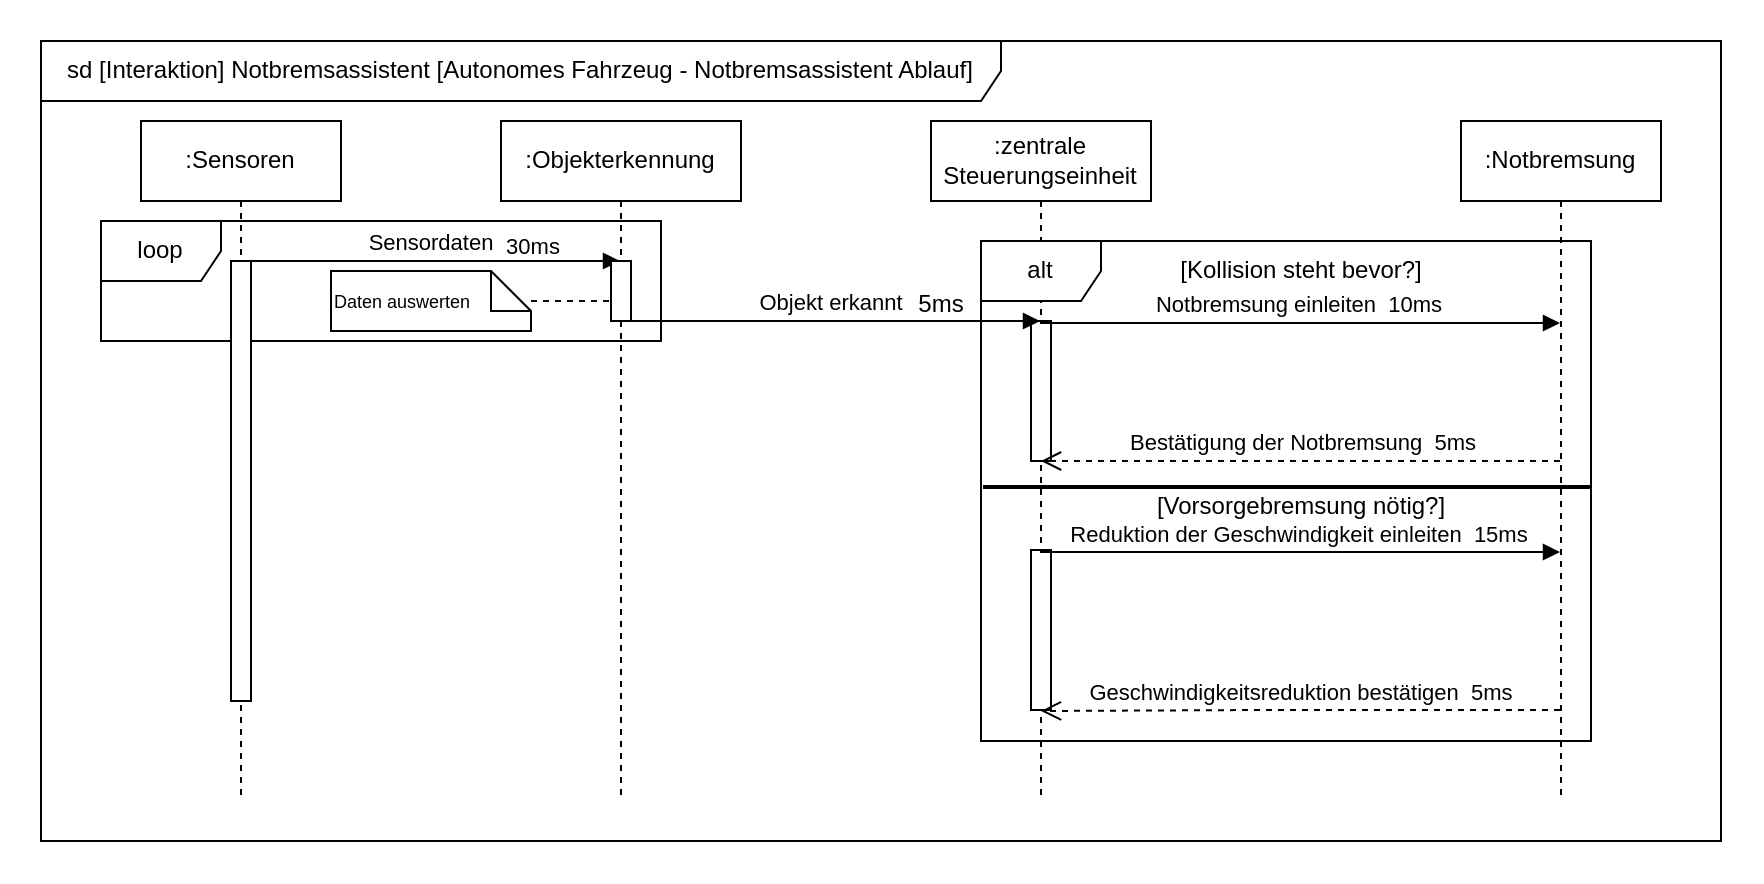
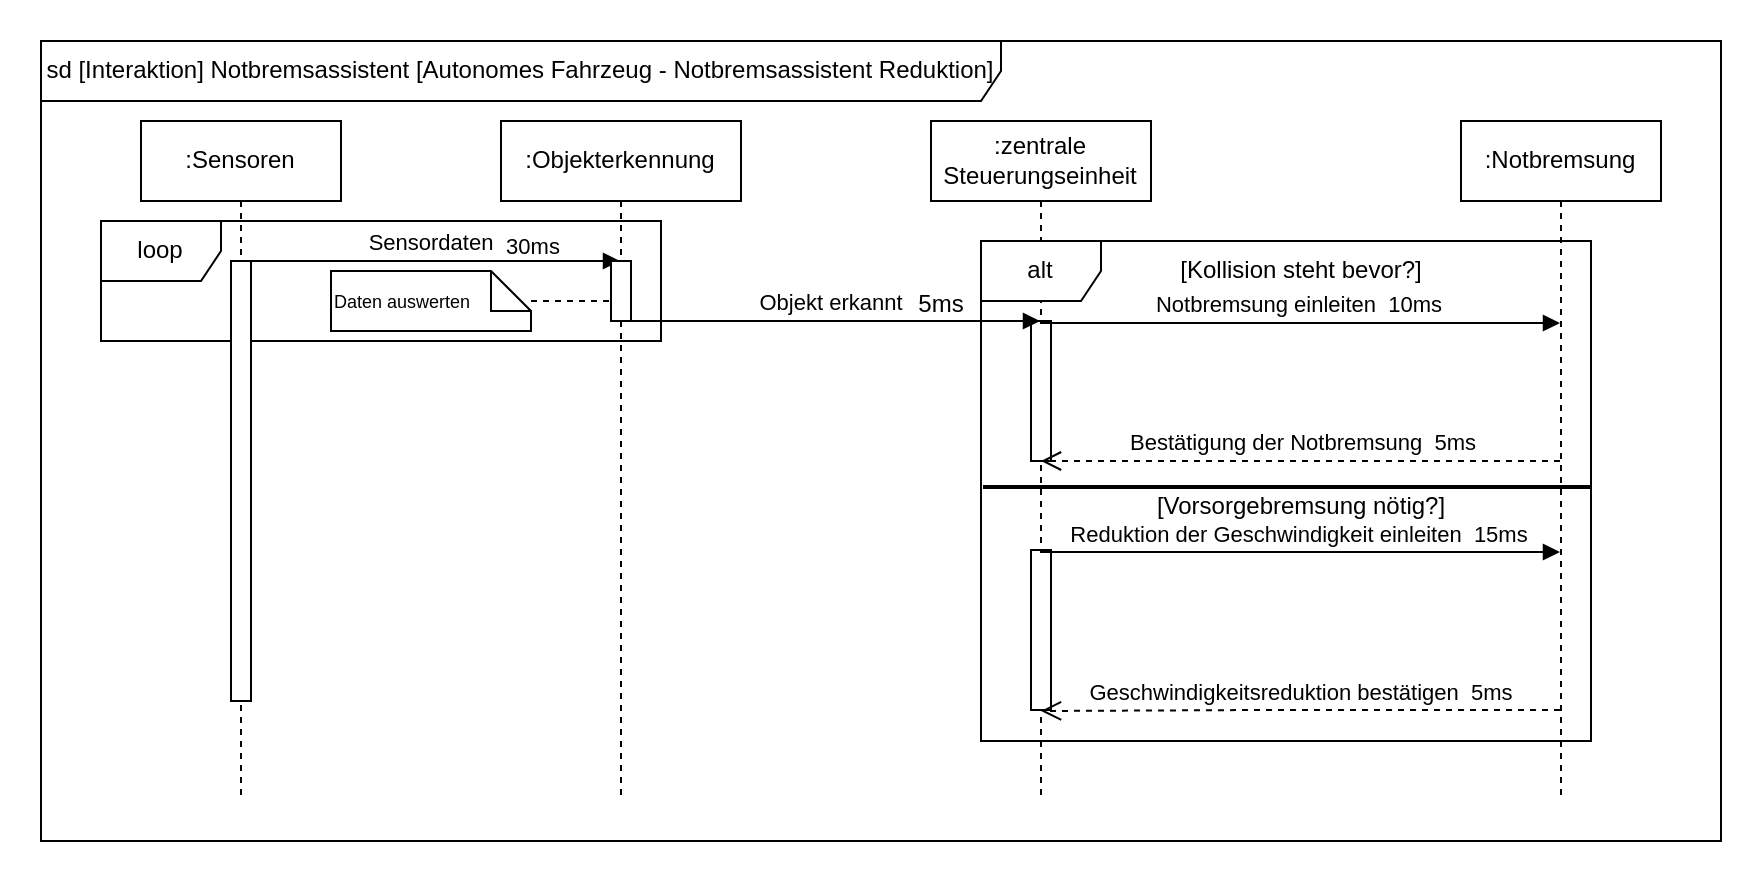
- <mxCell id="25" value="sd [Interaktion] Notbremsassistent [Autonomes Fahrzeug - Notbremsassistent Ablauf]" style="shape=umlFrame;whiteSpace=wrap;html=1;pointerEvents=0;width=480;height=30;" parent="1" vertex="1"><mxGeometry x="20" y="20" width="840" height="400" as="geometry" /></mxCell>
+ <mxCell id="25" value="sd [Interaktion] Notbremsassistent [Autonomes Fahrzeug - Notbremsassistent Reduktion]" style="shape=umlFrame;whiteSpace=wrap;html=1;pointerEvents=0;width=480;height=30;" parent="1" vertex="1"><mxGeometry x="20" y="20" width="840" height="400" as="geometry" /></mxCell>
